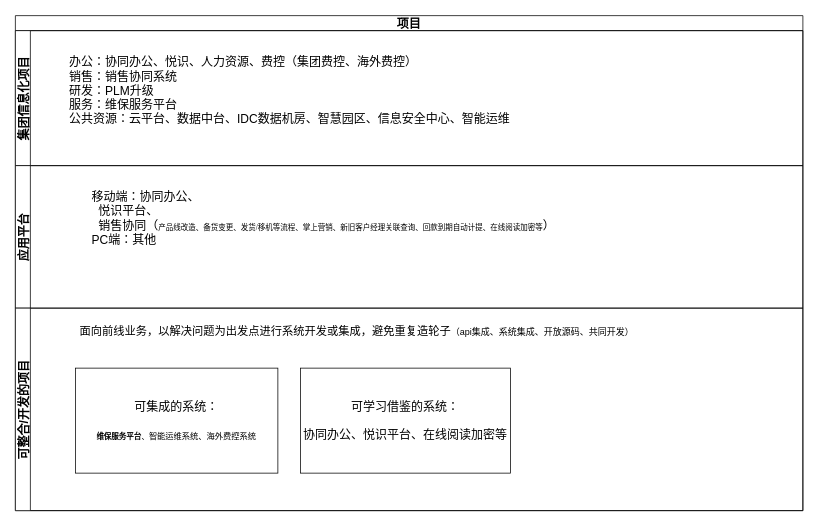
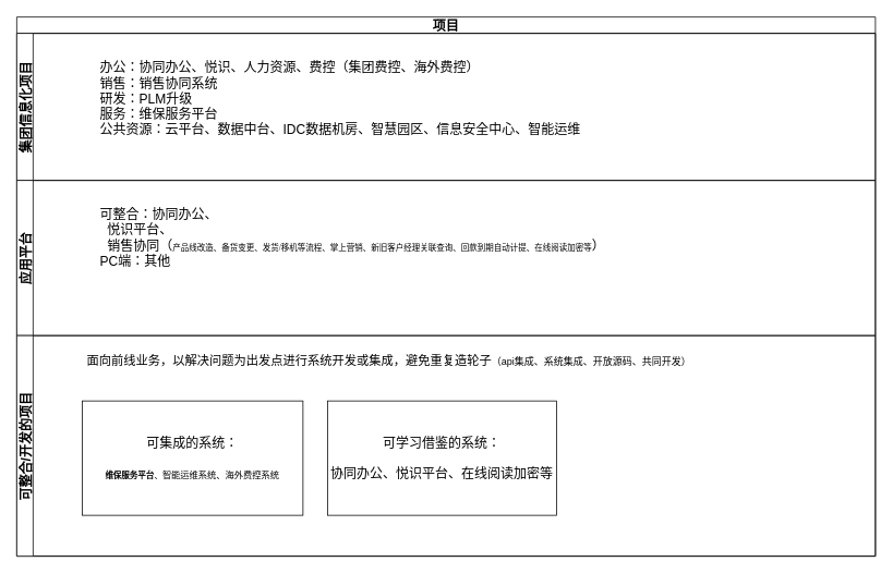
- <mxCell id="4" value="&lt;span&gt;办公：协同办公、悦识、人力资源、费控（集团费控、海外费控）&lt;br&gt;销售：销售协同系统&lt;br&gt;研发：PLM升级&lt;br&gt;服务：维保服务平台&lt;br&gt;公共资源：云平台、数据中台、IDC数据机房、智慧园区、信息安全中心、智能运维&lt;/span&gt;" style="text;html=1;align=left;verticalAlign=middle;resizable=0;points=[];autosize=1;strokeColor=none;fillColor=none;fontSize=16;" vertex="1" parent="3"><mxGeometry x="70" y="30" width="600" height="100" as="geometry" /></mxCell>
+ <mxCell id="4" value="&lt;span&gt;办公：协同办公、悦识、人力资源、费控（集团费控、海外费控）&lt;br&gt;销售：销售协同系统&lt;br&gt;研发：PLM升级&lt;br&gt;服务：维保服务平台&lt;br&gt;公共资源：云平台、数据中台、IDC数据机房、智慧园区、信息安全中心、智能运维&lt;/span&gt;" style="text;html=1;align=left;verticalAlign=middle;resizable=0;points=[];autosize=1;strokeColor=none;fillColor=none;fontSize=16;" vertex="1" parent="3"><mxGeometry x="100" y="30" width="600" height="100" as="geometry" /></mxCell>
- <mxCell id="6" value="移动端：协同办公、&lt;br&gt;&lt;span style=&quot;white-space: pre&quot;&gt; &lt;/span&gt;&lt;span style=&quot;white-space: pre&quot;&gt; &lt;/span&gt;悦识平台、&lt;br&gt;&lt;span style=&quot;white-space: pre&quot;&gt; &lt;/span&gt;&lt;span style=&quot;white-space: pre&quot;&gt; &lt;/span&gt;销售协同（&lt;span class=&quot;s1&quot; style=&quot;font-family: &amp;#34;songti sc&amp;#34; ; font-size: 10px&quot;&gt;产品线改造、备货变更、发货&lt;/span&gt;&lt;span class=&quot;s2&quot; style=&quot;font-size: 10px ; font-stretch: normal ; line-height: normal ; font-family: &amp;#34;times&amp;#34;&quot;&gt;/&lt;/span&gt;&lt;span class=&quot;s1&quot; style=&quot;font-family: &amp;#34;songti sc&amp;#34; ; font-size: 10px&quot;&gt;移机等流程、掌上营销、新旧客户经理关联查询、回款到期自动计提、在线阅读加密等&lt;/span&gt;&lt;span&gt;）&lt;/span&gt;&lt;br&gt;PC端：其他" style="text;html=1;align=left;verticalAlign=middle;resizable=0;points=[];autosize=1;strokeColor=none;fillColor=none;fontSize=16;" vertex="1" parent="5"><mxGeometry x="100" y="30" width="800" height="80" as="geometry" /></mxCell>
+ <mxCell id="6" value="可整合：协同办公、&lt;br&gt;&lt;span style=&quot;white-space: pre&quot;&gt; &lt;/span&gt;&lt;span style=&quot;white-space: pre&quot;&gt; &lt;/span&gt;悦识平台、&lt;br&gt;&lt;span style=&quot;white-space: pre&quot;&gt; &lt;/span&gt;&lt;span style=&quot;white-space: pre&quot;&gt; &lt;/span&gt;销售协同（&lt;span class=&quot;s1&quot; style=&quot;font-family: &amp;#34;songti sc&amp;#34; ; font-size: 10px&quot;&gt;产品线改造、备货变更、发货&lt;/span&gt;&lt;span class=&quot;s2&quot; style=&quot;font-size: 10px ; font-stretch: normal ; line-height: normal ; font-family: &amp;#34;times&amp;#34;&quot;&gt;/&lt;/span&gt;&lt;span class=&quot;s1&quot; style=&quot;font-family: &amp;#34;songti sc&amp;#34; ; font-size: 10px&quot;&gt;移机等流程、掌上营销、新旧客户经理关联查询、回款到期自动计提、在线阅读加密等&lt;/span&gt;&lt;span&gt;）&lt;/span&gt;&lt;br&gt;PC端：其他" style="text;html=1;align=left;verticalAlign=middle;resizable=0;points=[];autosize=1;strokeColor=none;fillColor=none;fontSize=16;" vertex="1" parent="5"><mxGeometry x="100" y="30" width="800" height="80" as="geometry" /></mxCell>
